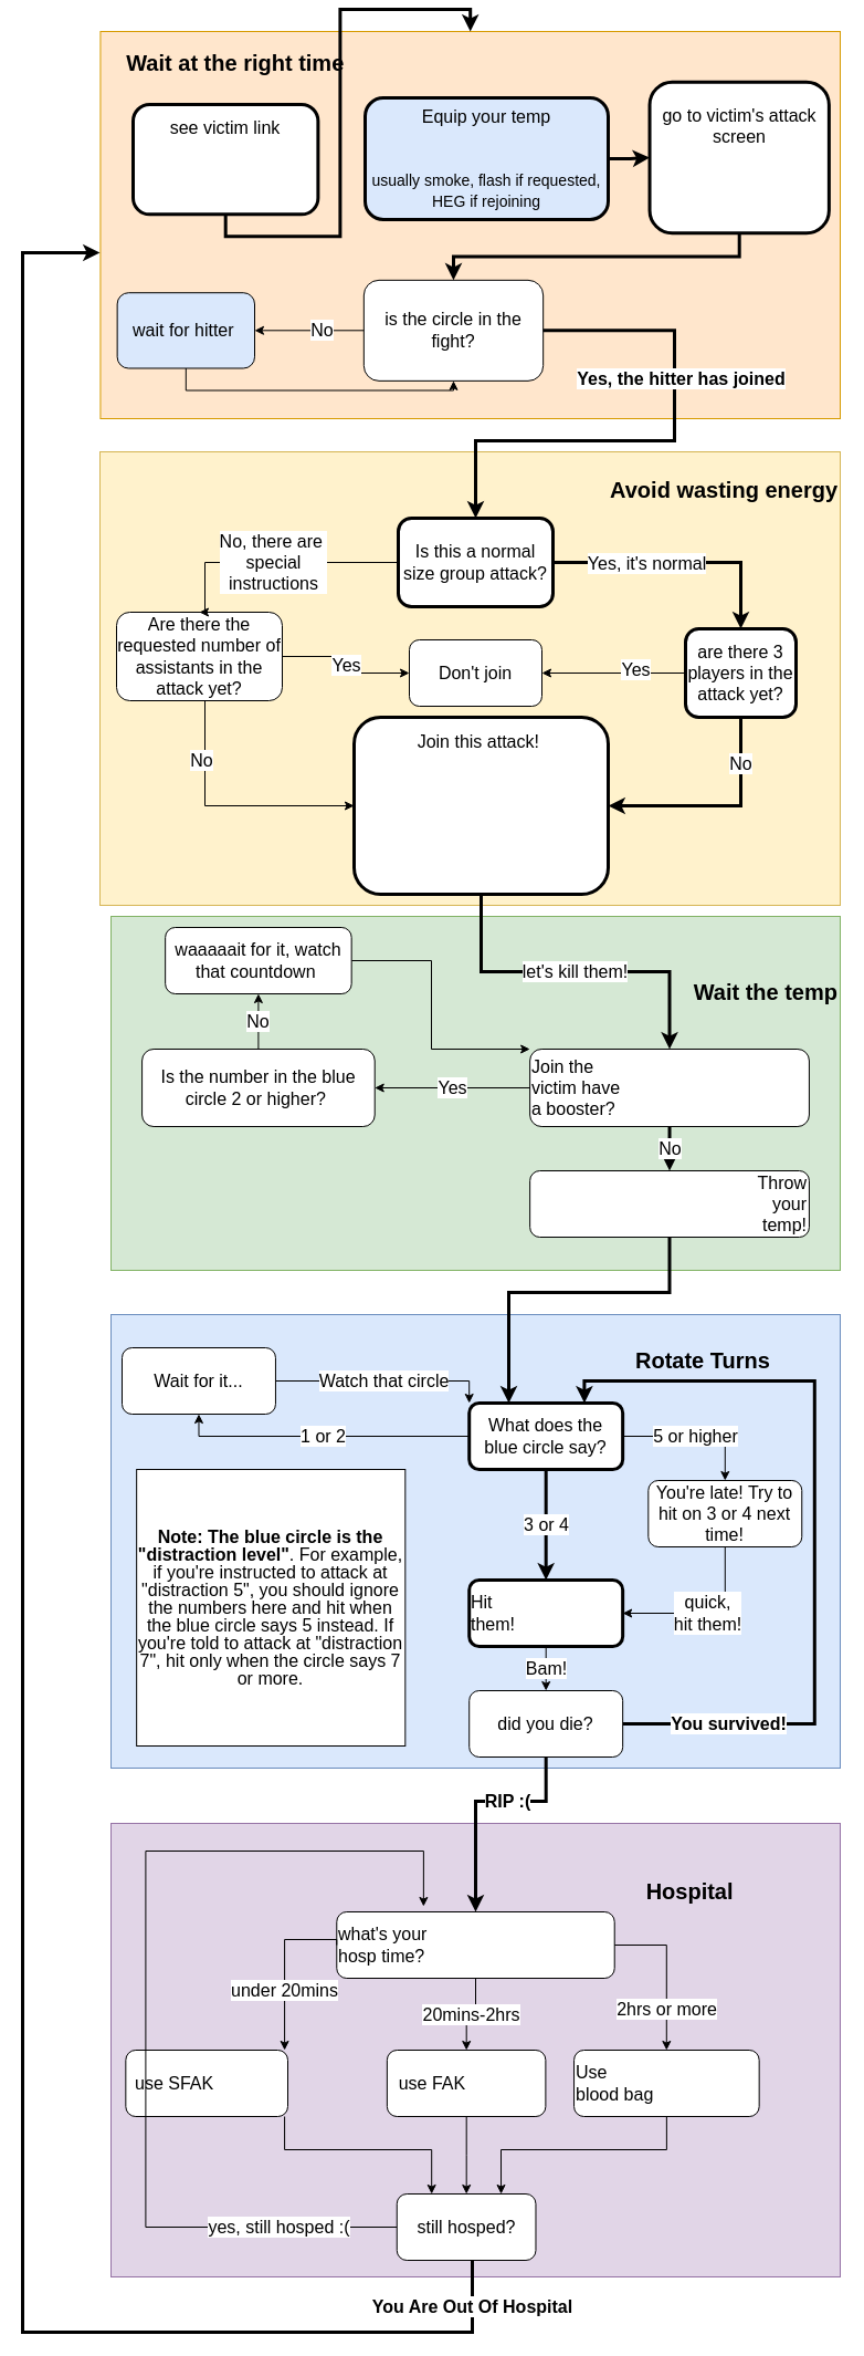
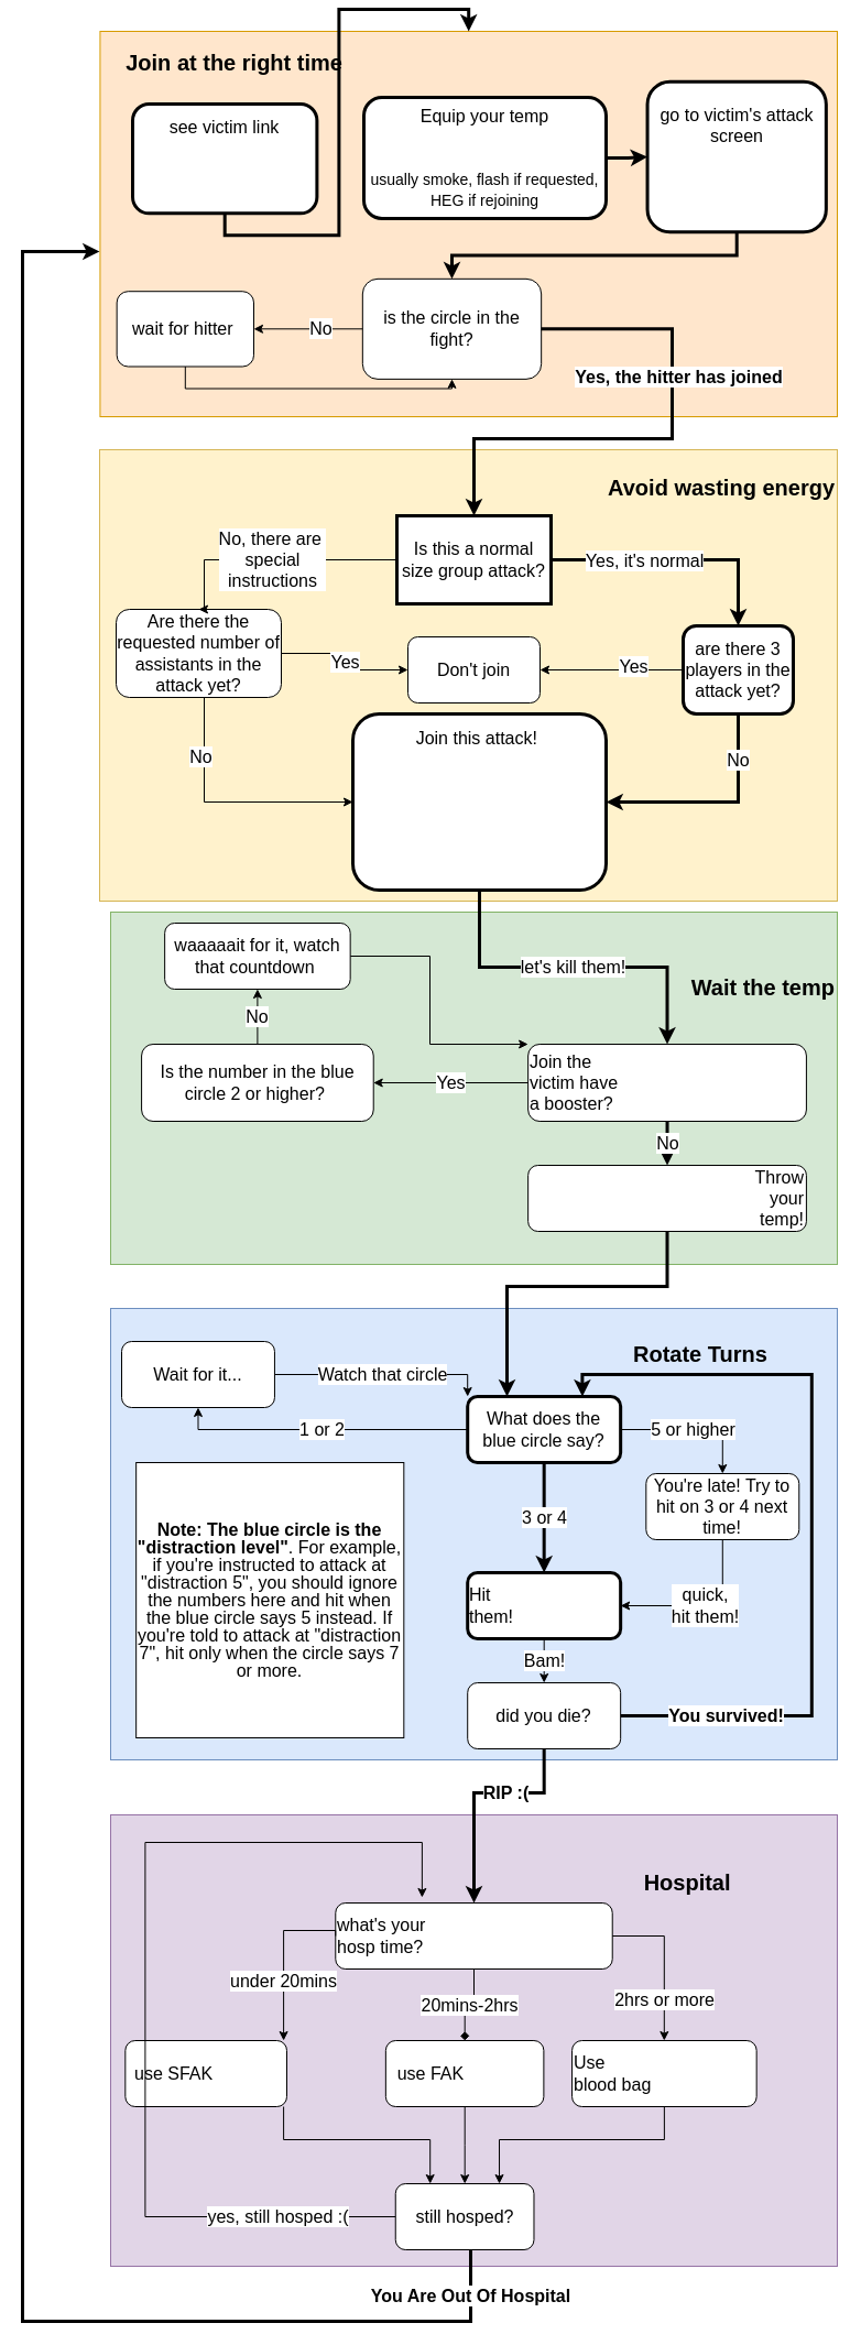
- <mxCell id="13" value="Equip your temp&lt;br&gt;&lt;br&gt;&lt;br&gt;&lt;font style=&quot;font-size: 14px&quot;&gt;usually smoke, flash if requested, HEG if rejoining&lt;/font&gt;" style="rounded=1;whiteSpace=wrap;html=1;labelBackgroundColor=none;labelBorderColor=none;fontSize=16;fontColor=default;strokeColor=default;strokeWidth=3;fillColor=#dae8fc;" vertex="1" parent="2"><mxGeometry x="270" y="40" width="220" height="110" as="geometry" /></mxCell>
+ <mxCell id="13" value="Equip your temp&lt;br&gt;&lt;br&gt;&lt;br&gt;&lt;font style=&quot;font-size: 14px&quot;&gt;usually smoke, flash if requested, HEG if rejoining&lt;/font&gt;" style="rounded=1;whiteSpace=wrap;html=1;labelBackgroundColor=none;labelBorderColor=none;fontSize=16;fontColor=default;strokeColor=default;strokeWidth=3;" vertex="1" parent="2"><mxGeometry x="270" y="40" width="220" height="110" as="geometry" /></mxCell>
- <mxCell id="3" value="&lt;div style=&quot;text-align: center&quot;&gt;&lt;b style=&quot;font-size: 20px&quot;&gt;&amp;nbsp; &amp;nbsp; Wait at the right time&lt;/b&gt;&lt;/div&gt;&lt;div style=&quot;text-align: center&quot;&gt;&lt;br&gt;&lt;/div&gt;&lt;br&gt;&lt;br&gt;&lt;br&gt;&lt;br&gt;&lt;br&gt;&lt;br&gt;&lt;br&gt;&lt;br&gt;&lt;br&gt;&lt;br&gt;&lt;br&gt;&lt;div style=&quot;text-align: center&quot;&gt;&lt;span style=&quot;font-size: 20px&quot;&gt;&lt;b&gt;&lt;br&gt;&lt;/b&gt;&lt;/span&gt;&lt;/div&gt;&lt;br&gt;&lt;div style=&quot;text-align: center&quot;&gt;&lt;br&gt;&lt;/div&gt;" style="rounded=0;whiteSpace=wrap;html=1;align=left;fontSize=16;labelBackgroundColor=none;labelBorderColor=none;fillColor=#ffe6cc;strokeColor=#d79b00;" vertex="1" parent="2"><mxGeometry x="30.43" y="-20" width="669.57" height="350" as="geometry" /></mxCell>
+ <mxCell id="3" value="&lt;div style=&quot;text-align: center&quot;&gt;&lt;b style=&quot;font-size: 20px&quot;&gt;&amp;nbsp; &amp;nbsp; Join at the right time&lt;/b&gt;&lt;/div&gt;&lt;div style=&quot;text-align: center&quot;&gt;&lt;br&gt;&lt;/div&gt;&lt;br&gt;&lt;br&gt;&lt;br&gt;&lt;br&gt;&lt;br&gt;&lt;br&gt;&lt;br&gt;&lt;br&gt;&lt;br&gt;&lt;br&gt;&lt;br&gt;&lt;div style=&quot;text-align: center&quot;&gt;&lt;span style=&quot;font-size: 20px&quot;&gt;&lt;b&gt;&lt;br&gt;&lt;/b&gt;&lt;/span&gt;&lt;/div&gt;&lt;br&gt;&lt;div style=&quot;text-align: center&quot;&gt;&lt;br&gt;&lt;/div&gt;" style="rounded=0;whiteSpace=wrap;html=1;align=left;fontSize=16;labelBackgroundColor=none;labelBorderColor=none;fillColor=#ffe6cc;strokeColor=#d79b00;" vertex="1" parent="2"><mxGeometry x="30.43" y="-20" width="669.57" height="350" as="geometry" /></mxCell>
- <mxCell id="10" value="wait for hitter&amp;nbsp;" style="rounded=1;whiteSpace=wrap;html=1;fontSize=16;fillColor=#dae8fc;" vertex="1" parent="2"><mxGeometry x="45.65" y="216.207" width="124.35" height="68.276" as="geometry" /></mxCell>
+ <mxCell id="10" value="wait for hitter&amp;nbsp;" style="rounded=1;whiteSpace=wrap;html=1;fontSize=16;" vertex="1" parent="2"><mxGeometry x="45.65" y="216.207" width="124.35" height="68.276" as="geometry" /></mxCell>
- <mxCell id="15" value="Is this a normal size group attack?" style="rounded=1;whiteSpace=wrap;html=1;fontSize=16;strokeWidth=3;" vertex="1" parent="1"><mxGeometry x="360" y="460" width="140" height="80" as="geometry" /></mxCell>
+ <mxCell id="15" value="Is this a normal size group attack?" style="whiteSpace=wrap;html=1;fontSize=16;strokeWidth=3;rounded=0;" vertex="1" parent="1"><mxGeometry x="360" y="460" width="140" height="80" as="geometry" /></mxCell>
- <mxCell id="57" value="20mins-2hrs" style="edgeStyle=orthogonalEdgeStyle;rounded=0;orthogonalLoop=1;jettySize=auto;html=1;fontSize=16;" edge="1" parent="1" source="53" target="56"><mxGeometry relative="1" as="geometry" /></mxCell>
+ <mxCell id="57" value="20mins-2hrs" style="edgeStyle=orthogonalEdgeStyle;rounded=0;orthogonalLoop=1;jettySize=auto;html=1;fontSize=16;endArrow=diamond;" edge="1" parent="1" source="53" target="56"><mxGeometry relative="1" as="geometry" /></mxCell>
